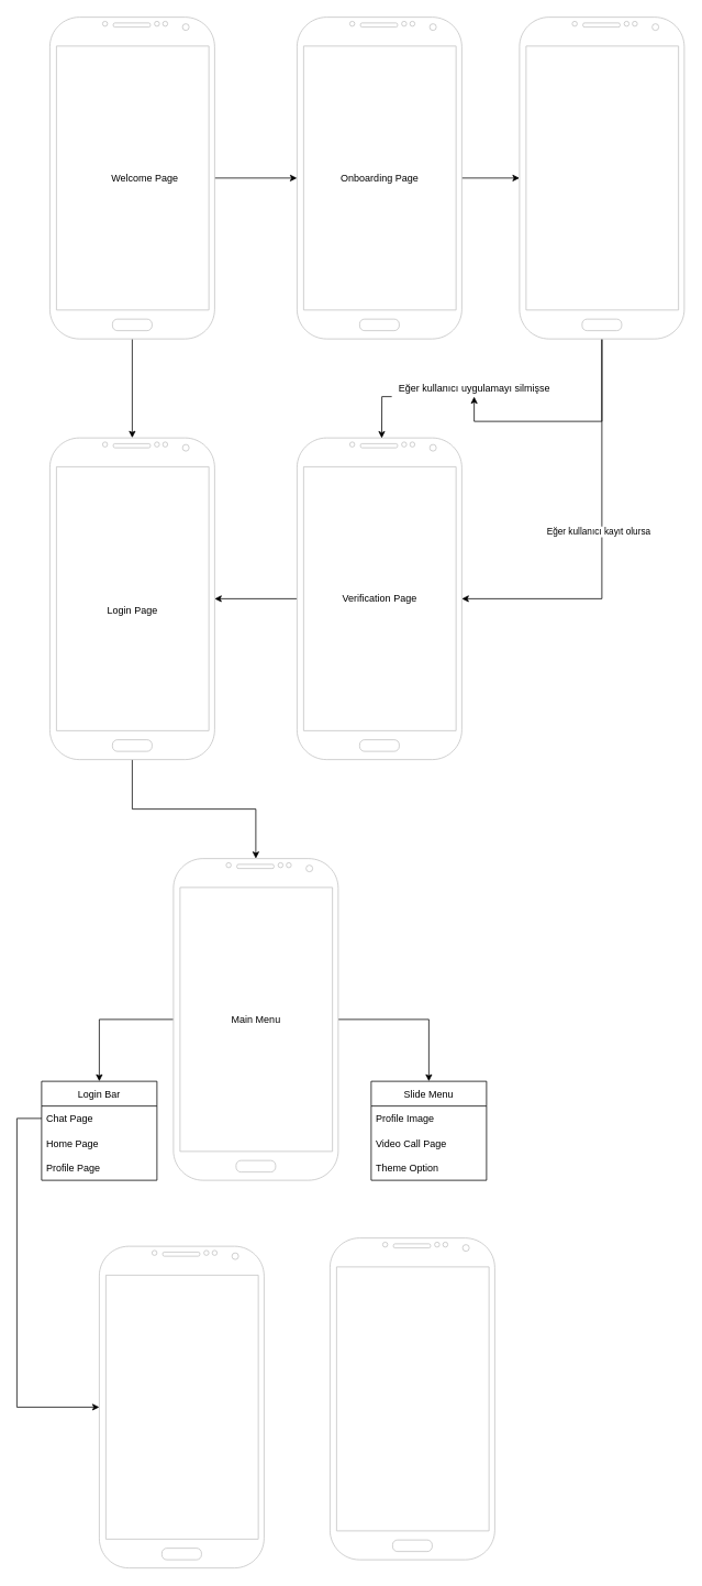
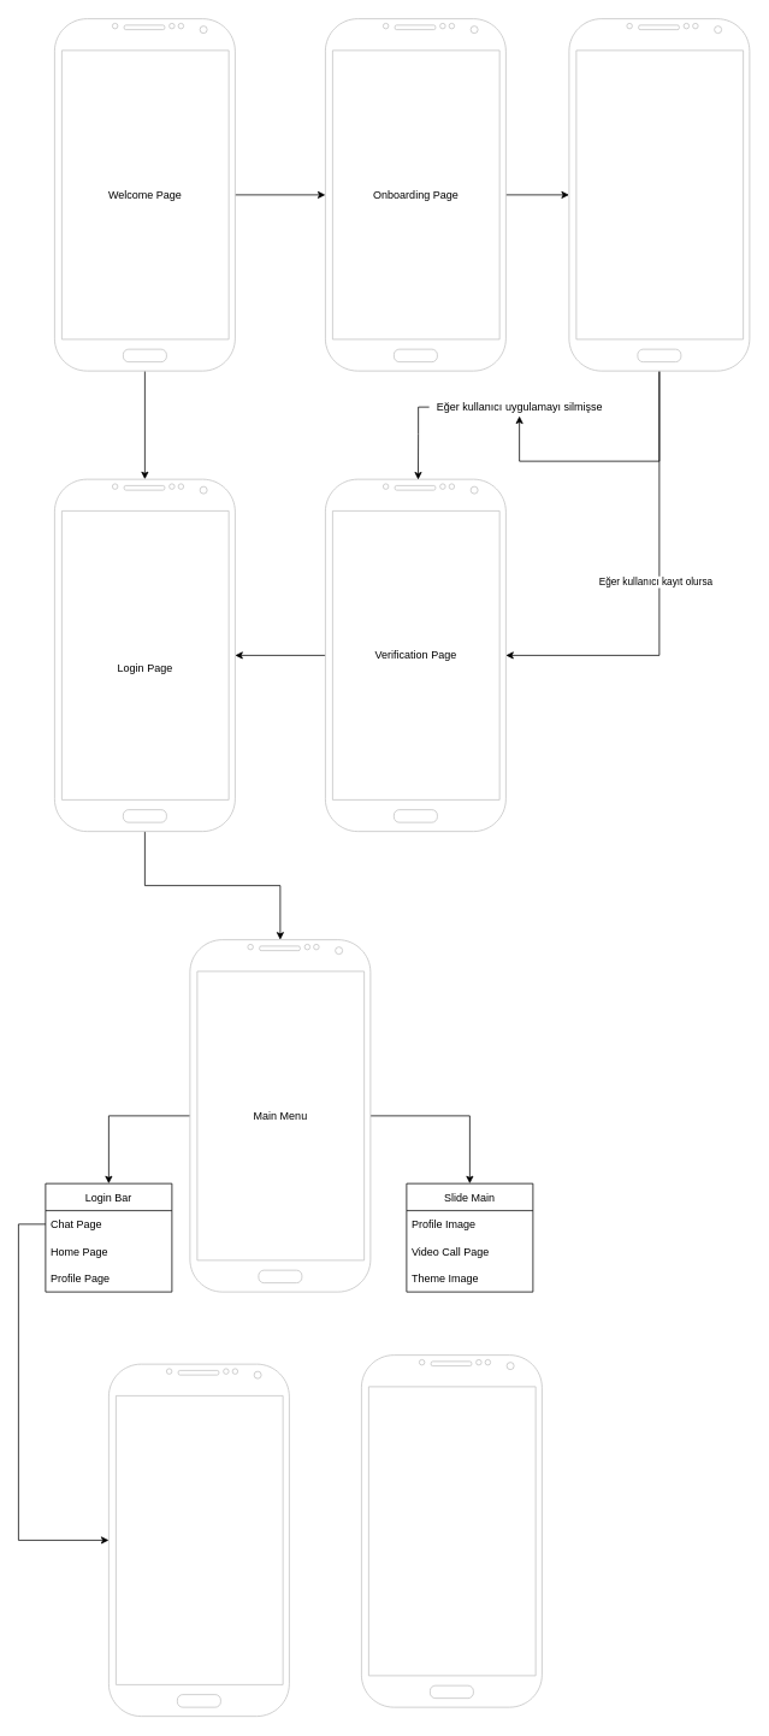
- <mxCell id="13" value="Welcome Page" style="text;html=1;align=center;verticalAlign=middle;resizable=0;points=[];autosize=1;strokeColor=none;fillColor=none;" vertex="1" parent="1"><mxGeometry x="125" y="205" width="100" height="20" as="geometry" /></mxCell>
+ <mxCell id="13" value="Welcome Page" style="text;html=1;align=center;verticalAlign=middle;resizable=0;points=[];autosize=1;strokeColor=none;fillColor=none;" vertex="1" parent="1"><mxGeometry x="110" y="205" width="100" height="20" as="geometry" /></mxCell>
- <mxCell id="16" value="Eğer kullanıcı uygulamayı silmişse" style="text;html=1;align=center;verticalAlign=middle;resizable=0;points=[];autosize=1;strokeColor=none;fillColor=none;" vertex="1" parent="1"><mxGeometry x="475" y="460" width="200" height="20" as="geometry" /></mxCell>
+ <mxCell id="16" value="Eğer kullanıcı uygulamayı silmişse" style="text;html=1;align=center;verticalAlign=middle;resizable=0;points=[];autosize=1;strokeColor=none;fillColor=none;" vertex="1" parent="1"><mxGeometry x="475" y="440" width="200" height="20" as="geometry" /></mxCell>
- <mxCell id="29" value="Slide Menu" style="swimlane;fontStyle=0;childLayout=stackLayout;horizontal=1;startSize=30;horizontalStack=0;resizeParent=1;resizeParentMax=0;resizeLast=0;collapsible=1;marginBottom=0;" vertex="1" parent="1"><mxGeometry x="450" y="1310" width="140" height="120" as="geometry" /></mxCell>
+ <mxCell id="29" value="Slide Main" style="swimlane;fontStyle=0;childLayout=stackLayout;horizontal=1;startSize=30;horizontalStack=0;resizeParent=1;resizeParentMax=0;resizeLast=0;collapsible=1;marginBottom=0;" vertex="1" parent="1"><mxGeometry x="450" y="1310" width="140" height="120" as="geometry" /></mxCell>
- <mxCell id="32" value="Theme Option" style="text;strokeColor=none;fillColor=none;align=left;verticalAlign=middle;spacingLeft=4;spacingRight=4;overflow=hidden;points=[[0,0.5],[1,0.5]];portConstraint=eastwest;rotatable=0;" vertex="1" parent="29"><mxGeometry y="90" width="140" height="30" as="geometry" /></mxCell>
+ <mxCell id="32" value="Theme Image" style="text;strokeColor=none;fillColor=none;align=left;verticalAlign=middle;spacingLeft=4;spacingRight=4;overflow=hidden;points=[[0,0.5],[1,0.5]];portConstraint=eastwest;rotatable=0;" vertex="1" parent="29"><mxGeometry y="90" width="140" height="30" as="geometry" /></mxCell>
